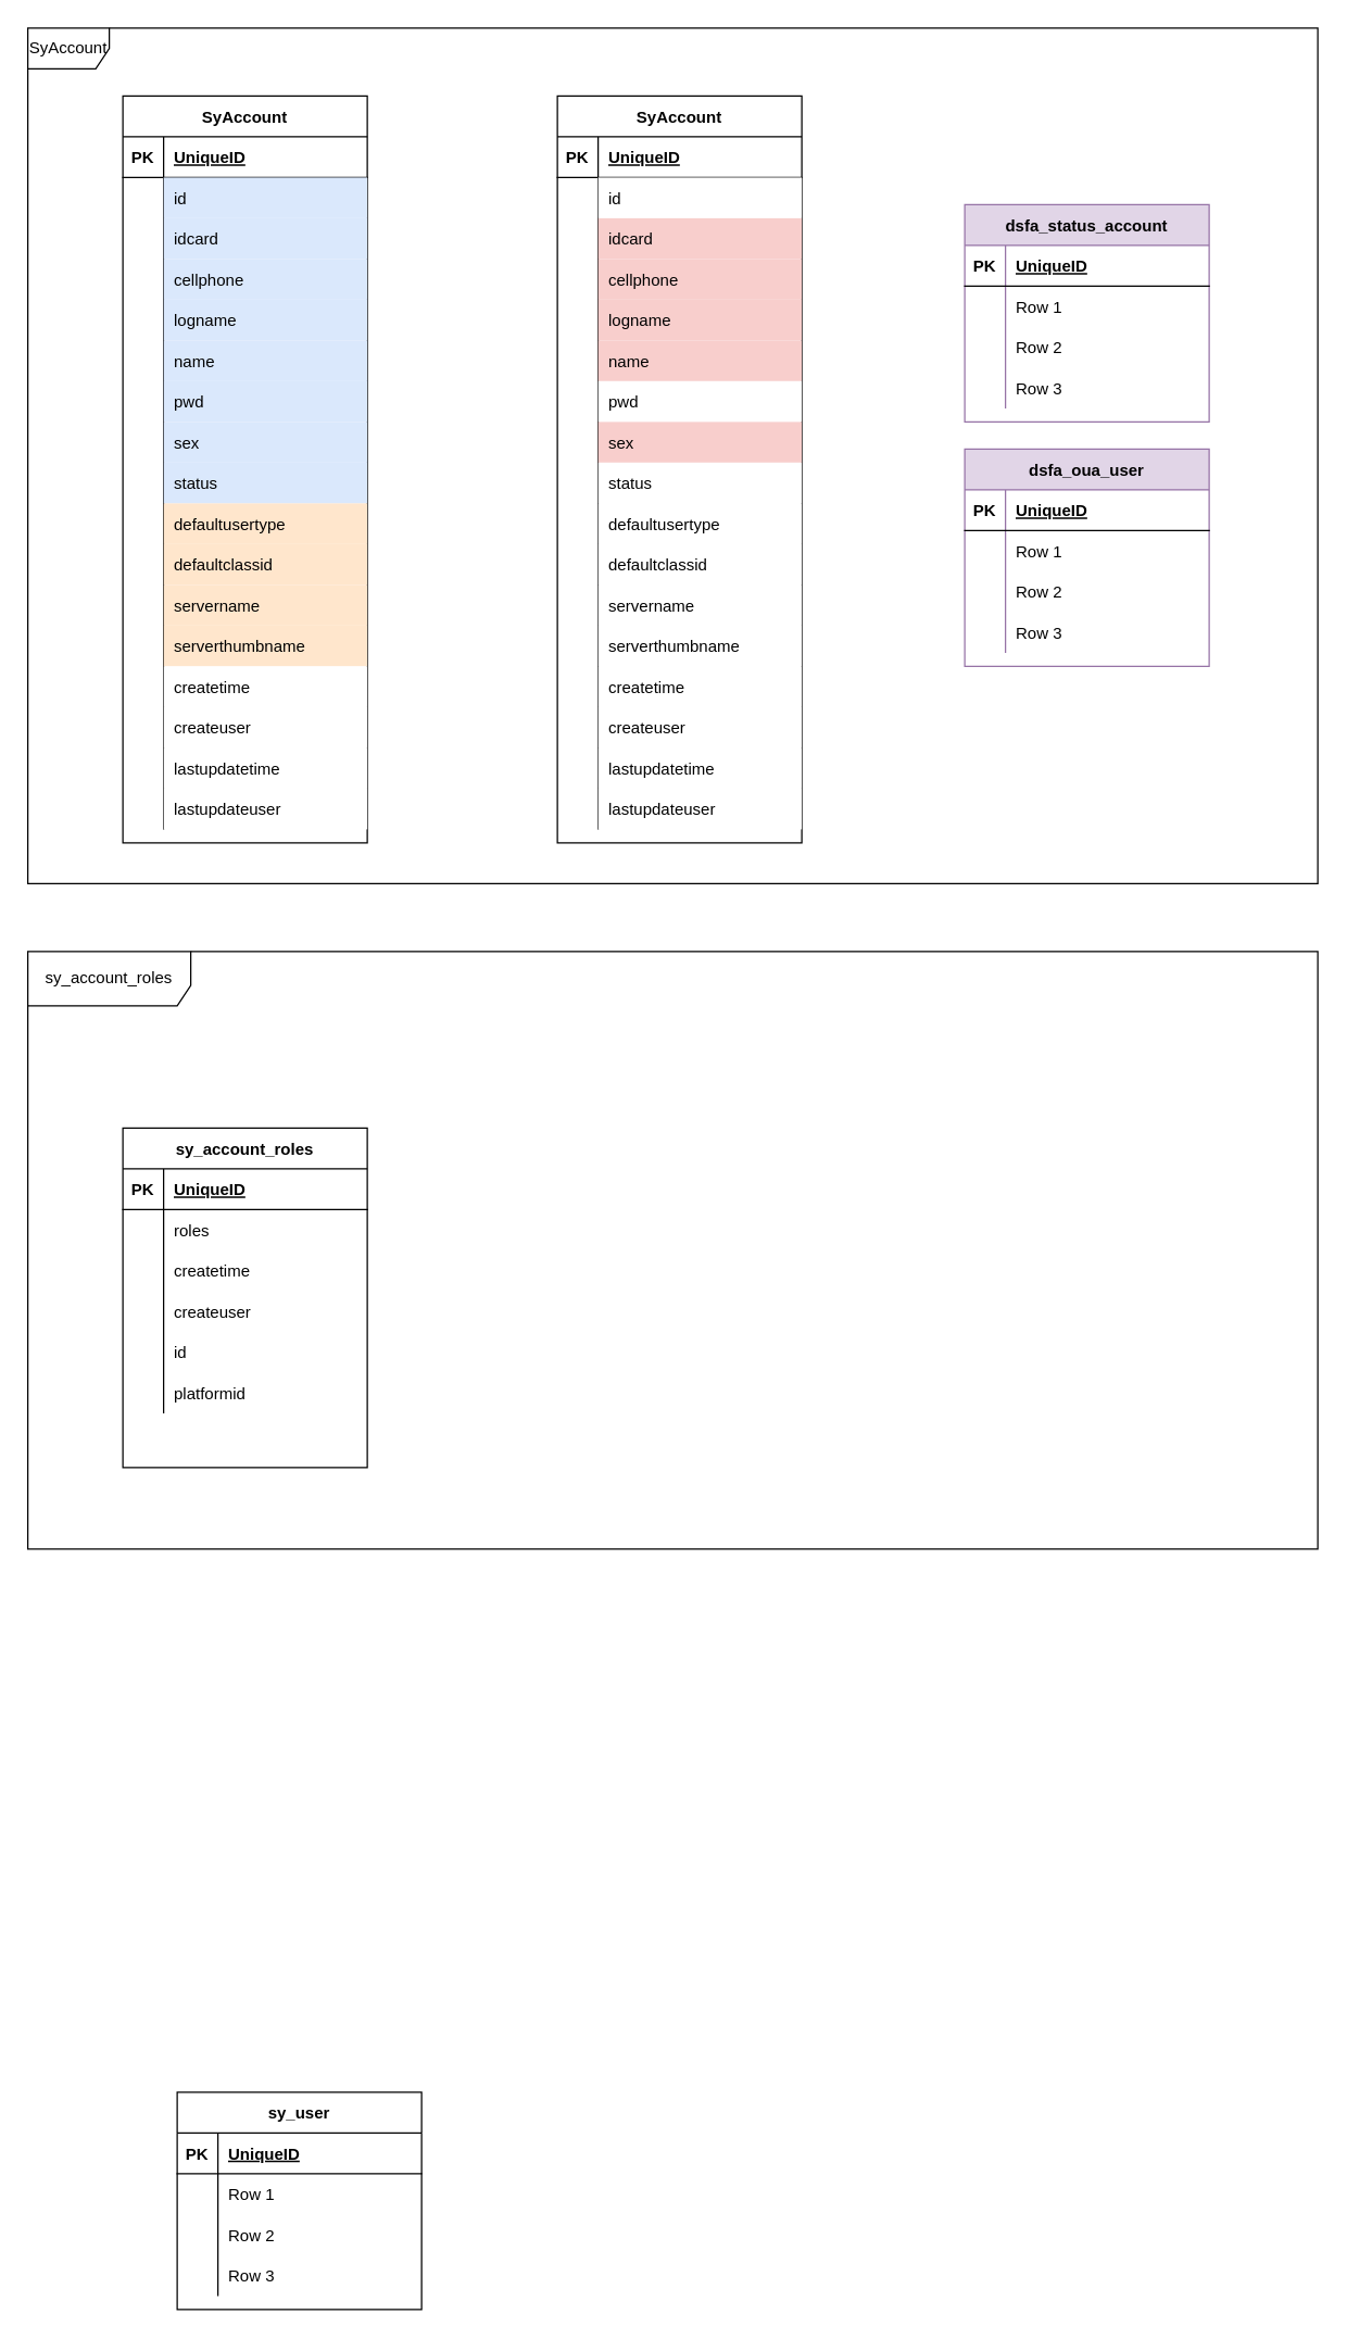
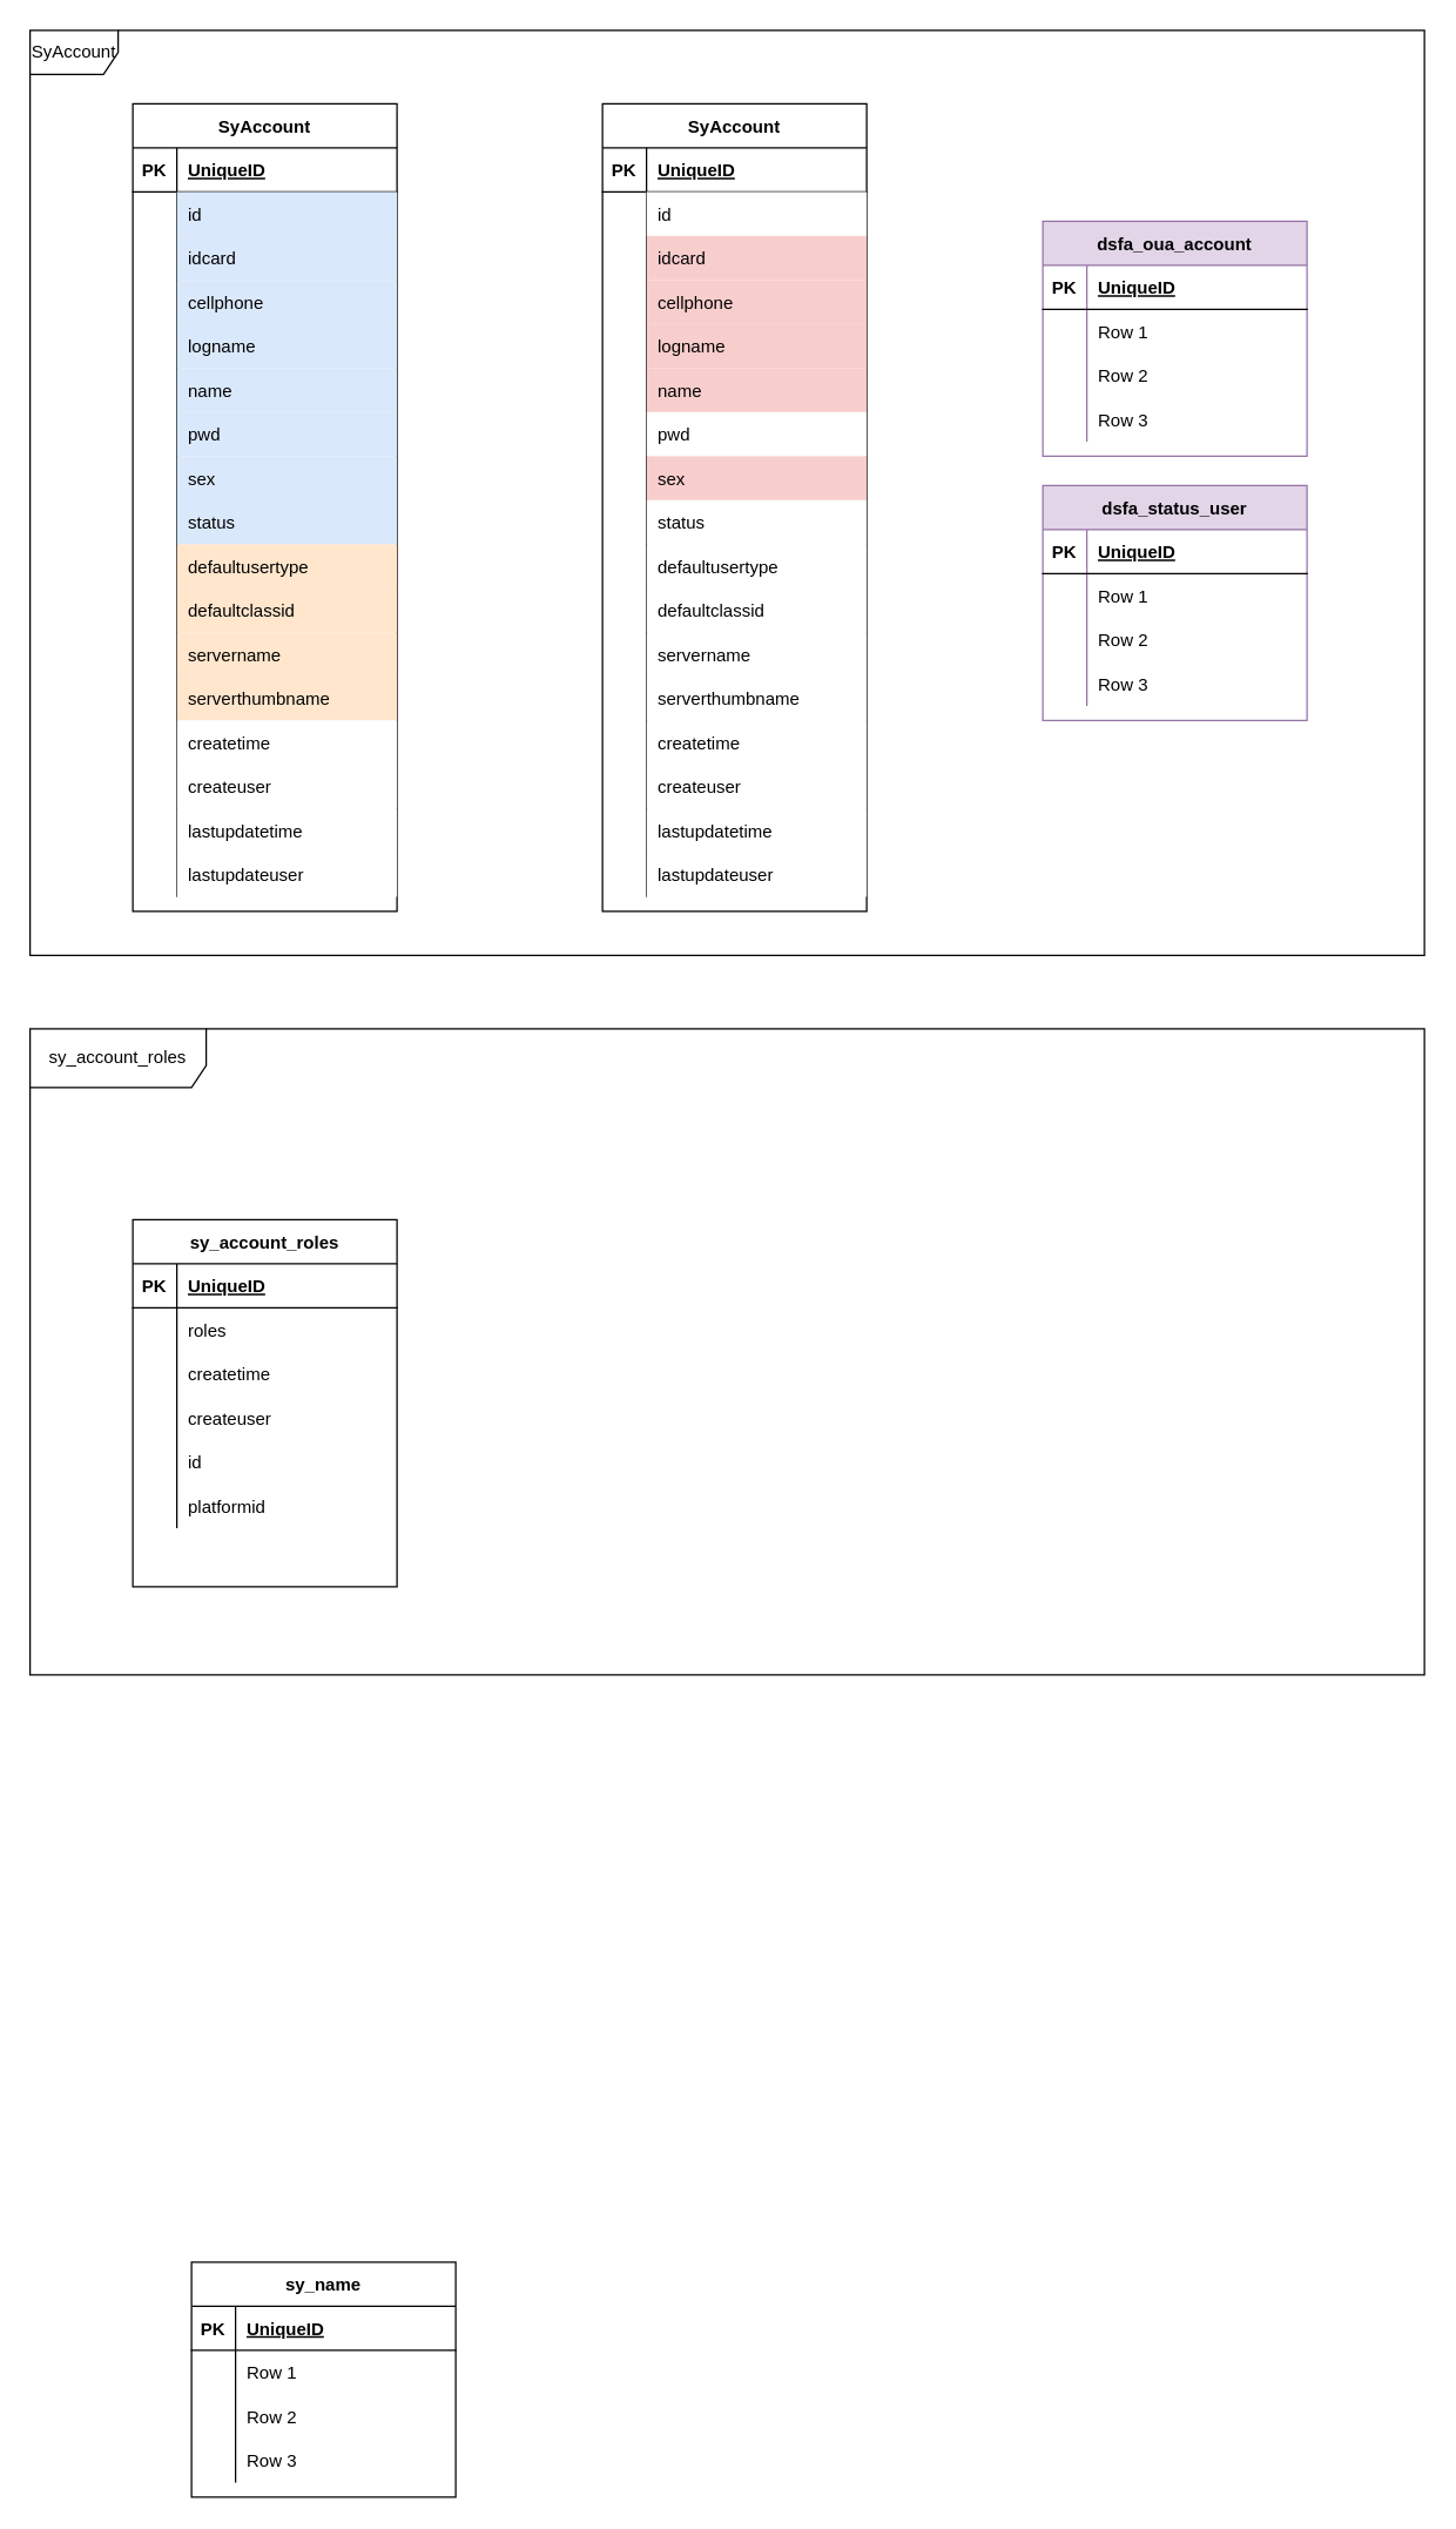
- <mxCell id="129" value="dsfa_status_account" style="shape=table;startSize=30;container=1;collapsible=1;childLayout=tableLayout;fixedRows=1;rowLines=0;fontStyle=1;align=center;resizeLast=1;fillColor=#e1d5e7;strokeColor=#9673a6;" parent="1" vertex="1"><mxGeometry x="710" y="150" width="180" height="160" as="geometry" /></mxCell>
+ <mxCell id="129" value="dsfa_oua_account" style="shape=table;startSize=30;container=1;collapsible=1;childLayout=tableLayout;fixedRows=1;rowLines=0;fontStyle=1;align=center;resizeLast=1;fillColor=#e1d5e7;strokeColor=#9673a6;" parent="1" vertex="1"><mxGeometry x="710" y="150" width="180" height="160" as="geometry" /></mxCell>
- <mxCell id="142" value="dsfa_oua_user" style="shape=table;startSize=30;container=1;collapsible=1;childLayout=tableLayout;fixedRows=1;rowLines=0;fontStyle=1;align=center;resizeLast=1;fillColor=#e1d5e7;strokeColor=#9673a6;" parent="1" vertex="1"><mxGeometry x="710" y="330" width="180" height="160" as="geometry" /></mxCell>
+ <mxCell id="142" value="dsfa_status_user" style="shape=table;startSize=30;container=1;collapsible=1;childLayout=tableLayout;fixedRows=1;rowLines=0;fontStyle=1;align=center;resizeLast=1;fillColor=#e1d5e7;strokeColor=#9673a6;" parent="1" vertex="1"><mxGeometry x="710" y="330" width="180" height="160" as="geometry" /></mxCell>
- <mxCell id="155" value="sy_user" style="shape=table;startSize=30;container=1;collapsible=1;childLayout=tableLayout;fixedRows=1;rowLines=0;fontStyle=1;align=center;resizeLast=1;" vertex="1" parent="1"><mxGeometry x="130" y="1540" width="180" height="160" as="geometry" /></mxCell>
+ <mxCell id="155" value="sy_name" style="shape=table;startSize=30;container=1;collapsible=1;childLayout=tableLayout;fixedRows=1;rowLines=0;fontStyle=1;align=center;resizeLast=1;" vertex="1" parent="1"><mxGeometry x="130" y="1540" width="180" height="160" as="geometry" /></mxCell>
